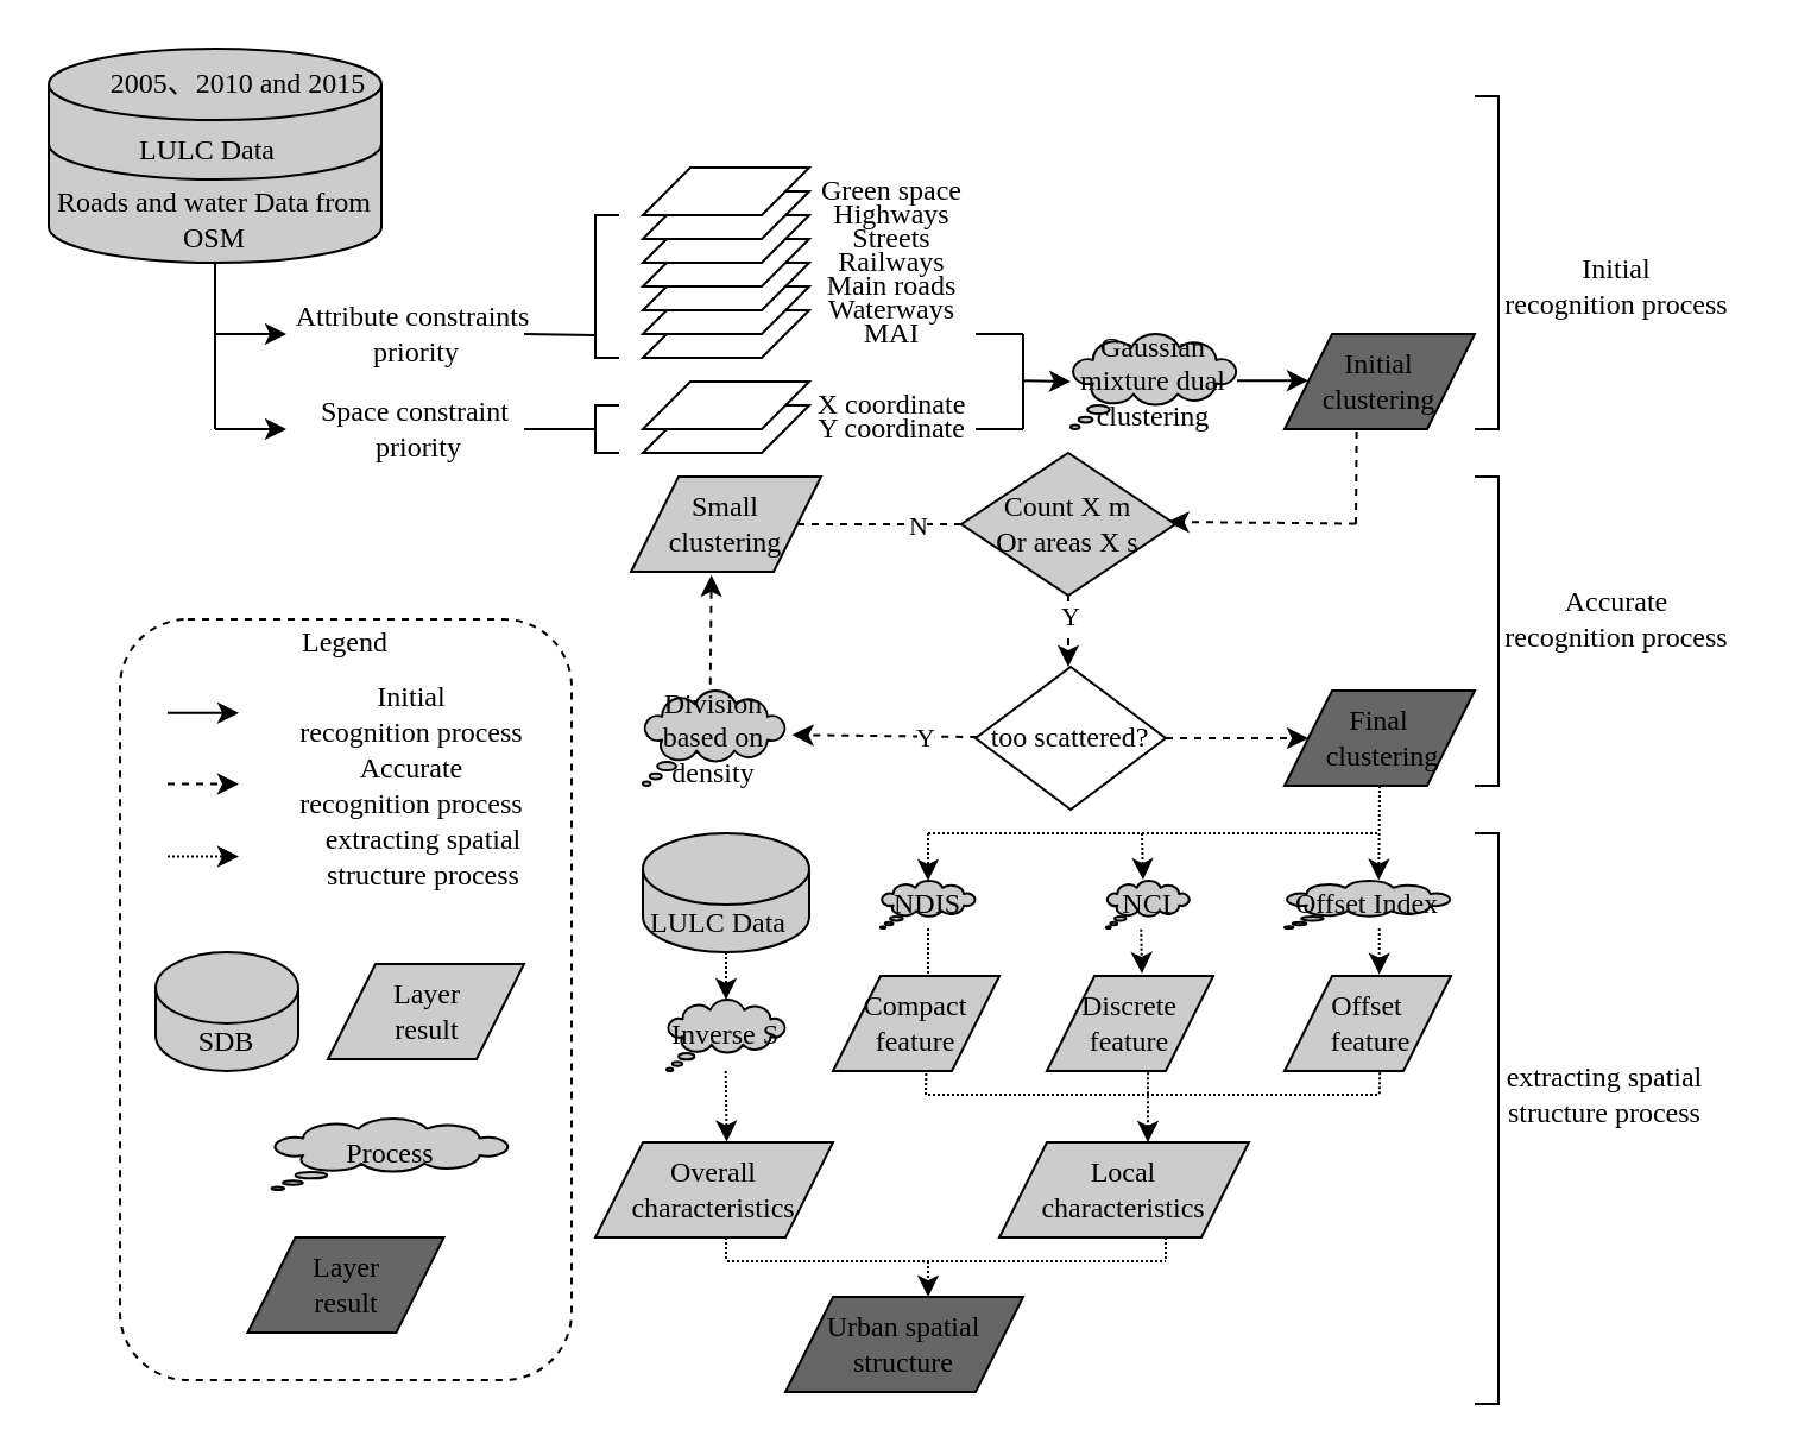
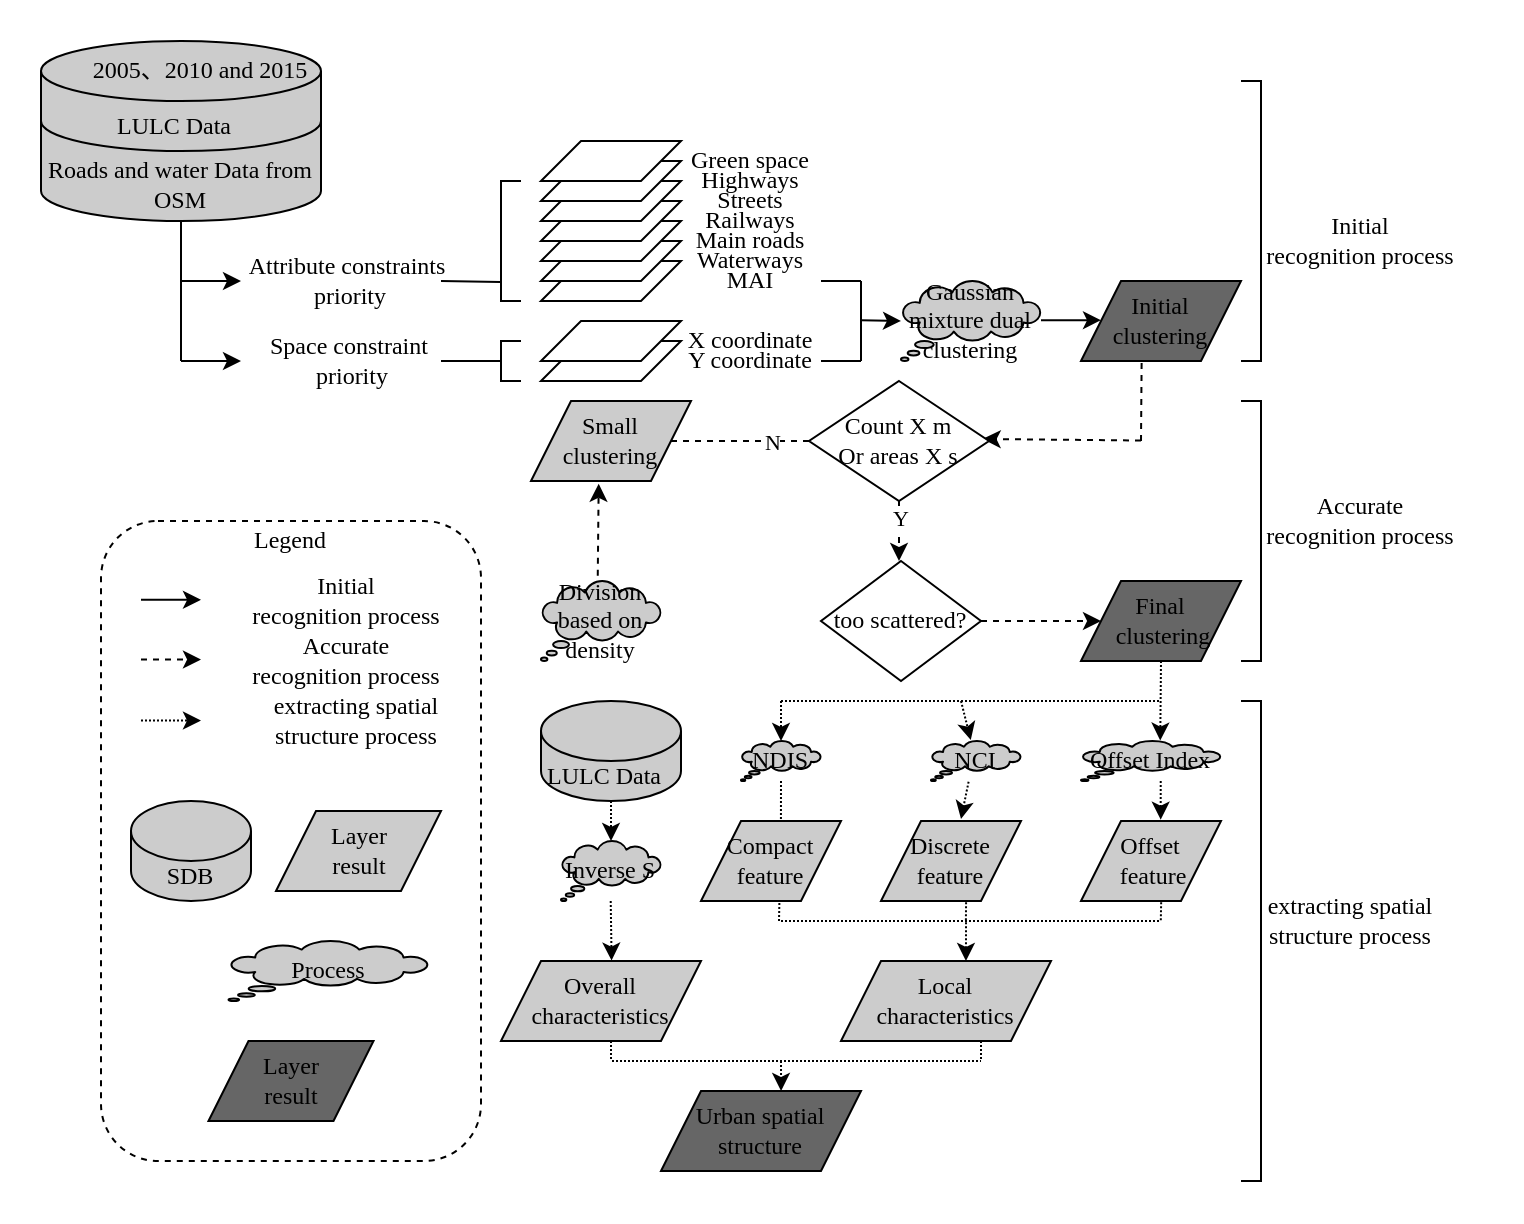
- <mxCell id="43" value="&lt;div&gt;Count X m&lt;/div&gt;&lt;div&gt;Or areas X s&lt;/div&gt;" style="rhombus;whiteSpace=wrap;html=1;strokeWidth=1;fontFamily=Times New Roman;fontColor=#000000;fillColor=#cccccc;" vertex="1" parent="1"><mxGeometry x="404" y="190" width="90" height="60" as="geometry" /></mxCell>
+ <mxCell id="43" value="&lt;div&gt;Count X m&lt;/div&gt;&lt;div&gt;Or areas X s&lt;/div&gt;" style="rhombus;whiteSpace=wrap;html=1;strokeWidth=1;fontFamily=Times New Roman;fontColor=#000000;" vertex="1" parent="1"><mxGeometry x="404" y="190" width="90" height="60" as="geometry" /></mxCell>
- <mxCell id="50" value="" style="endArrow=classic;html=1;fontFamily=Times New Roman;dashed=1;entryX=1.047;entryY=0.465;entryDx=0;entryDy=0;entryPerimeter=0;" edge="1" parent="1" source="49" target="52"><mxGeometry width="50" height="50" relative="1" as="geometry"><mxPoint x="459" y="260" as="sourcePoint" /><mxPoint x="340" y="310" as="targetPoint" /></mxGeometry></mxCell>
- <mxCell id="51" value="Y&lt;br&gt;" style="edgeLabel;html=1;align=center;verticalAlign=middle;resizable=0;points=[];fontFamily=Times New Roman;fontColor=#000000;" vertex="1" connectable="0" parent="50"><mxGeometry x="-0.447" relative="1" as="geometry"><mxPoint as="offset" /></mxGeometry></mxCell>
- <mxCell id="63" value="NCI" style="whiteSpace=wrap;html=1;shape=mxgraph.basic.cloud_callout;strokeWidth=1;fontFamily=Times New Roman;fontColor=#000000;fillColor=#CCCCCC;" vertex="1" parent="1"><mxGeometry x="465" y="370" width="35" height="20" as="geometry" /></mxCell>
+ <mxCell id="63" value="NCI" style="whiteSpace=wrap;html=1;shape=mxgraph.basic.cloud_callout;strokeWidth=1;fontFamily=Times New Roman;fontColor=#000000;fillColor=#CCCCCC;" vertex="1" parent="1"><mxGeometry x="465" y="370" width="45" height="20" as="geometry" /></mxCell>
